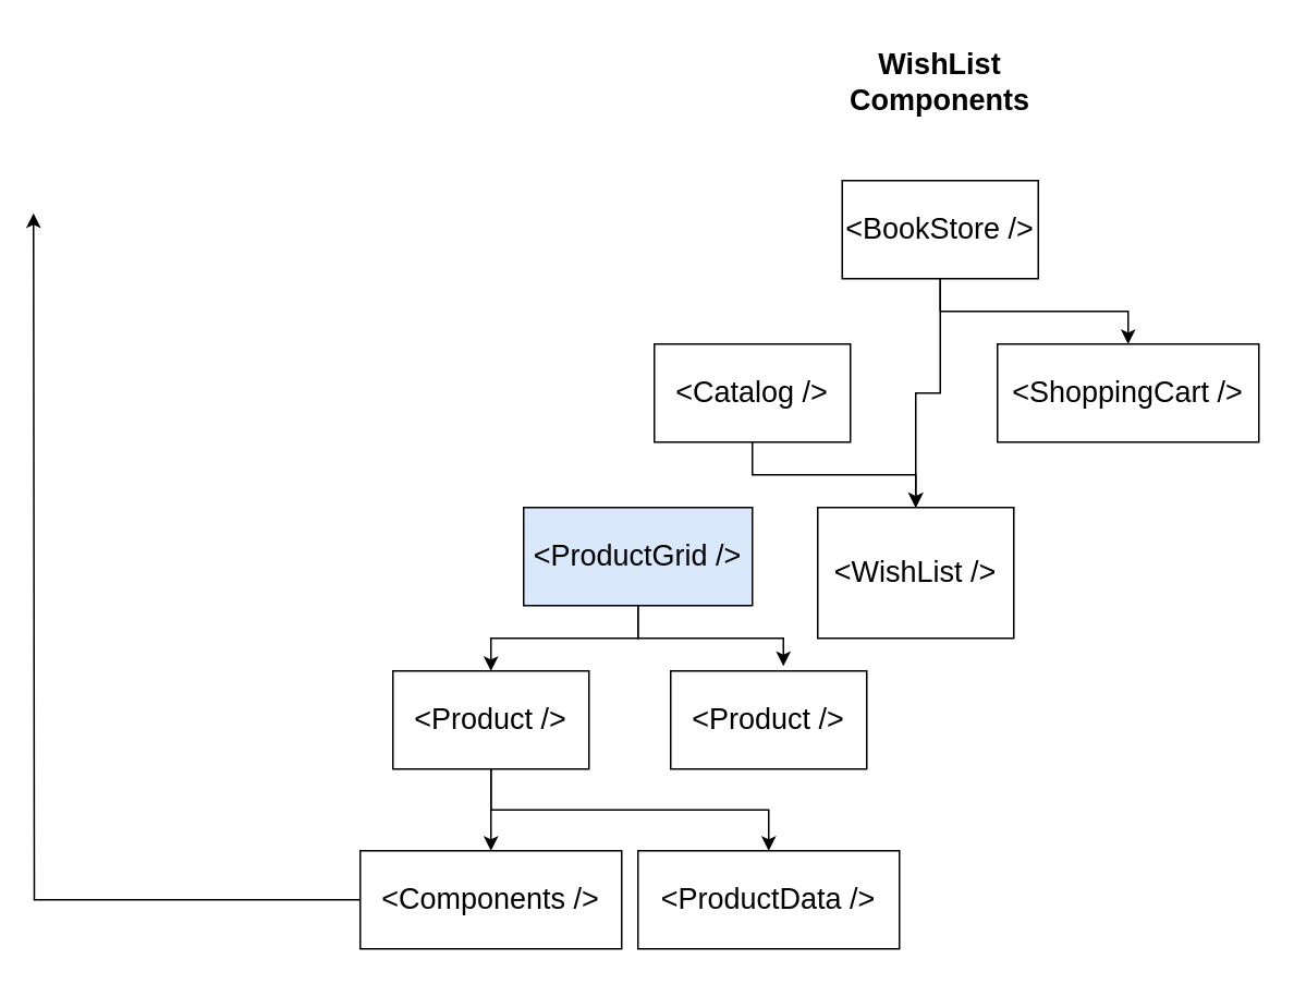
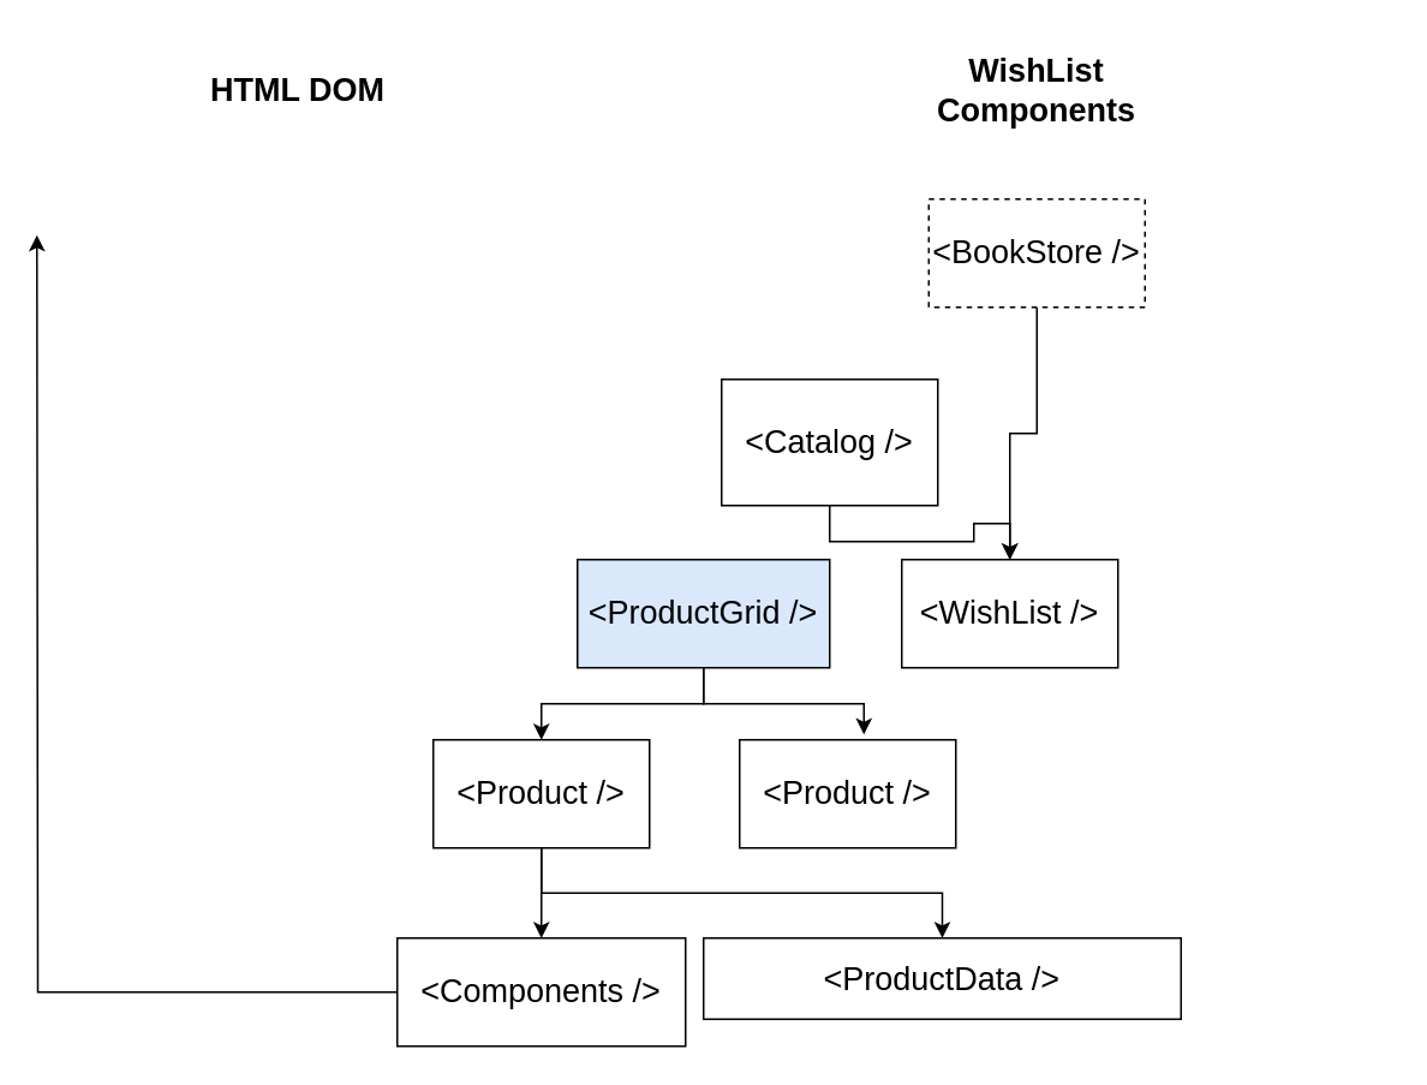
+ <mxCell id="2" value="HTML DOM" style="text;html=1;strokeColor=none;fillColor=none;align=center;verticalAlign=middle;whiteSpace=wrap;rounded=0;fontSize=18;fontStyle=1" vertex="1" parent="1"><mxGeometry x="100" y="20" width="130" height="60" as="geometry" /></mxCell>
- <mxCell id="6" value="&amp;lt;BookStore /&amp;gt;" style="rounded=0;whiteSpace=wrap;html=1;fontSize=18;" vertex="1" parent="1"><mxGeometry x="515" y="110" width="120" height="60" as="geometry" /></mxCell>
+ <mxCell id="6" value="&amp;lt;BookStore /&amp;gt;" style="rounded=0;whiteSpace=wrap;html=1;fontSize=18;dashed=1;" vertex="1" parent="1"><mxGeometry x="515" y="110" width="120" height="60" as="geometry" /></mxCell>
- <mxCell id="5" style="edgeStyle=orthogonalEdgeStyle;rounded=0;orthogonalLoop=1;jettySize=auto;html=1;exitX=0.5;exitY=1;exitDx=0;exitDy=0;fontSize=18;" edge="1" parent="1" source="6" target="9"><mxGeometry relative="1" as="geometry" /></mxCell>
- <mxCell id="8" value="&amp;lt;Catalog /&amp;gt;" style="rounded=0;whiteSpace=wrap;html=1;fontSize=18;" vertex="1" parent="1"><mxGeometry x="400" y="210" width="120" height="60" as="geometry" /></mxCell>
+ <mxCell id="8" value="&amp;lt;Catalog /&amp;gt;" style="rounded=0;whiteSpace=wrap;html=1;fontSize=18;" vertex="1" parent="1"><mxGeometry x="400" y="210" width="120" height="70" as="geometry" /></mxCell>
- <mxCell id="9" value="&amp;lt;ShoppingCart /&amp;gt;" style="rounded=0;whiteSpace=wrap;html=1;fontSize=18;" vertex="1" parent="1"><mxGeometry x="610" y="210" width="160" height="60" as="geometry" /></mxCell>
- <mxCell id="13" value="&amp;lt;WishList /&amp;gt;" style="rounded=0;whiteSpace=wrap;html=1;fontSize=18;" vertex="1" parent="1"><mxGeometry x="500" y="310" width="120" height="80" as="geometry" /></mxCell>
+ <mxCell id="13" value="&amp;lt;WishList /&amp;gt;" style="rounded=0;whiteSpace=wrap;html=1;fontSize=18;" vertex="1" parent="1"><mxGeometry x="500" y="310" width="120" height="60" as="geometry" /></mxCell>
- <mxCell id="20" value="&amp;lt;ProductData /&amp;gt;" style="rounded=0;whiteSpace=wrap;html=1;fontSize=18;" vertex="1" parent="1"><mxGeometry x="390" y="520" width="160" height="60" as="geometry" /></mxCell>
+ <mxCell id="20" value="&amp;lt;ProductData /&amp;gt;" style="rounded=0;whiteSpace=wrap;html=1;fontSize=18;" vertex="1" parent="1"><mxGeometry x="390" y="520" width="265" height="45" as="geometry" /></mxCell>
